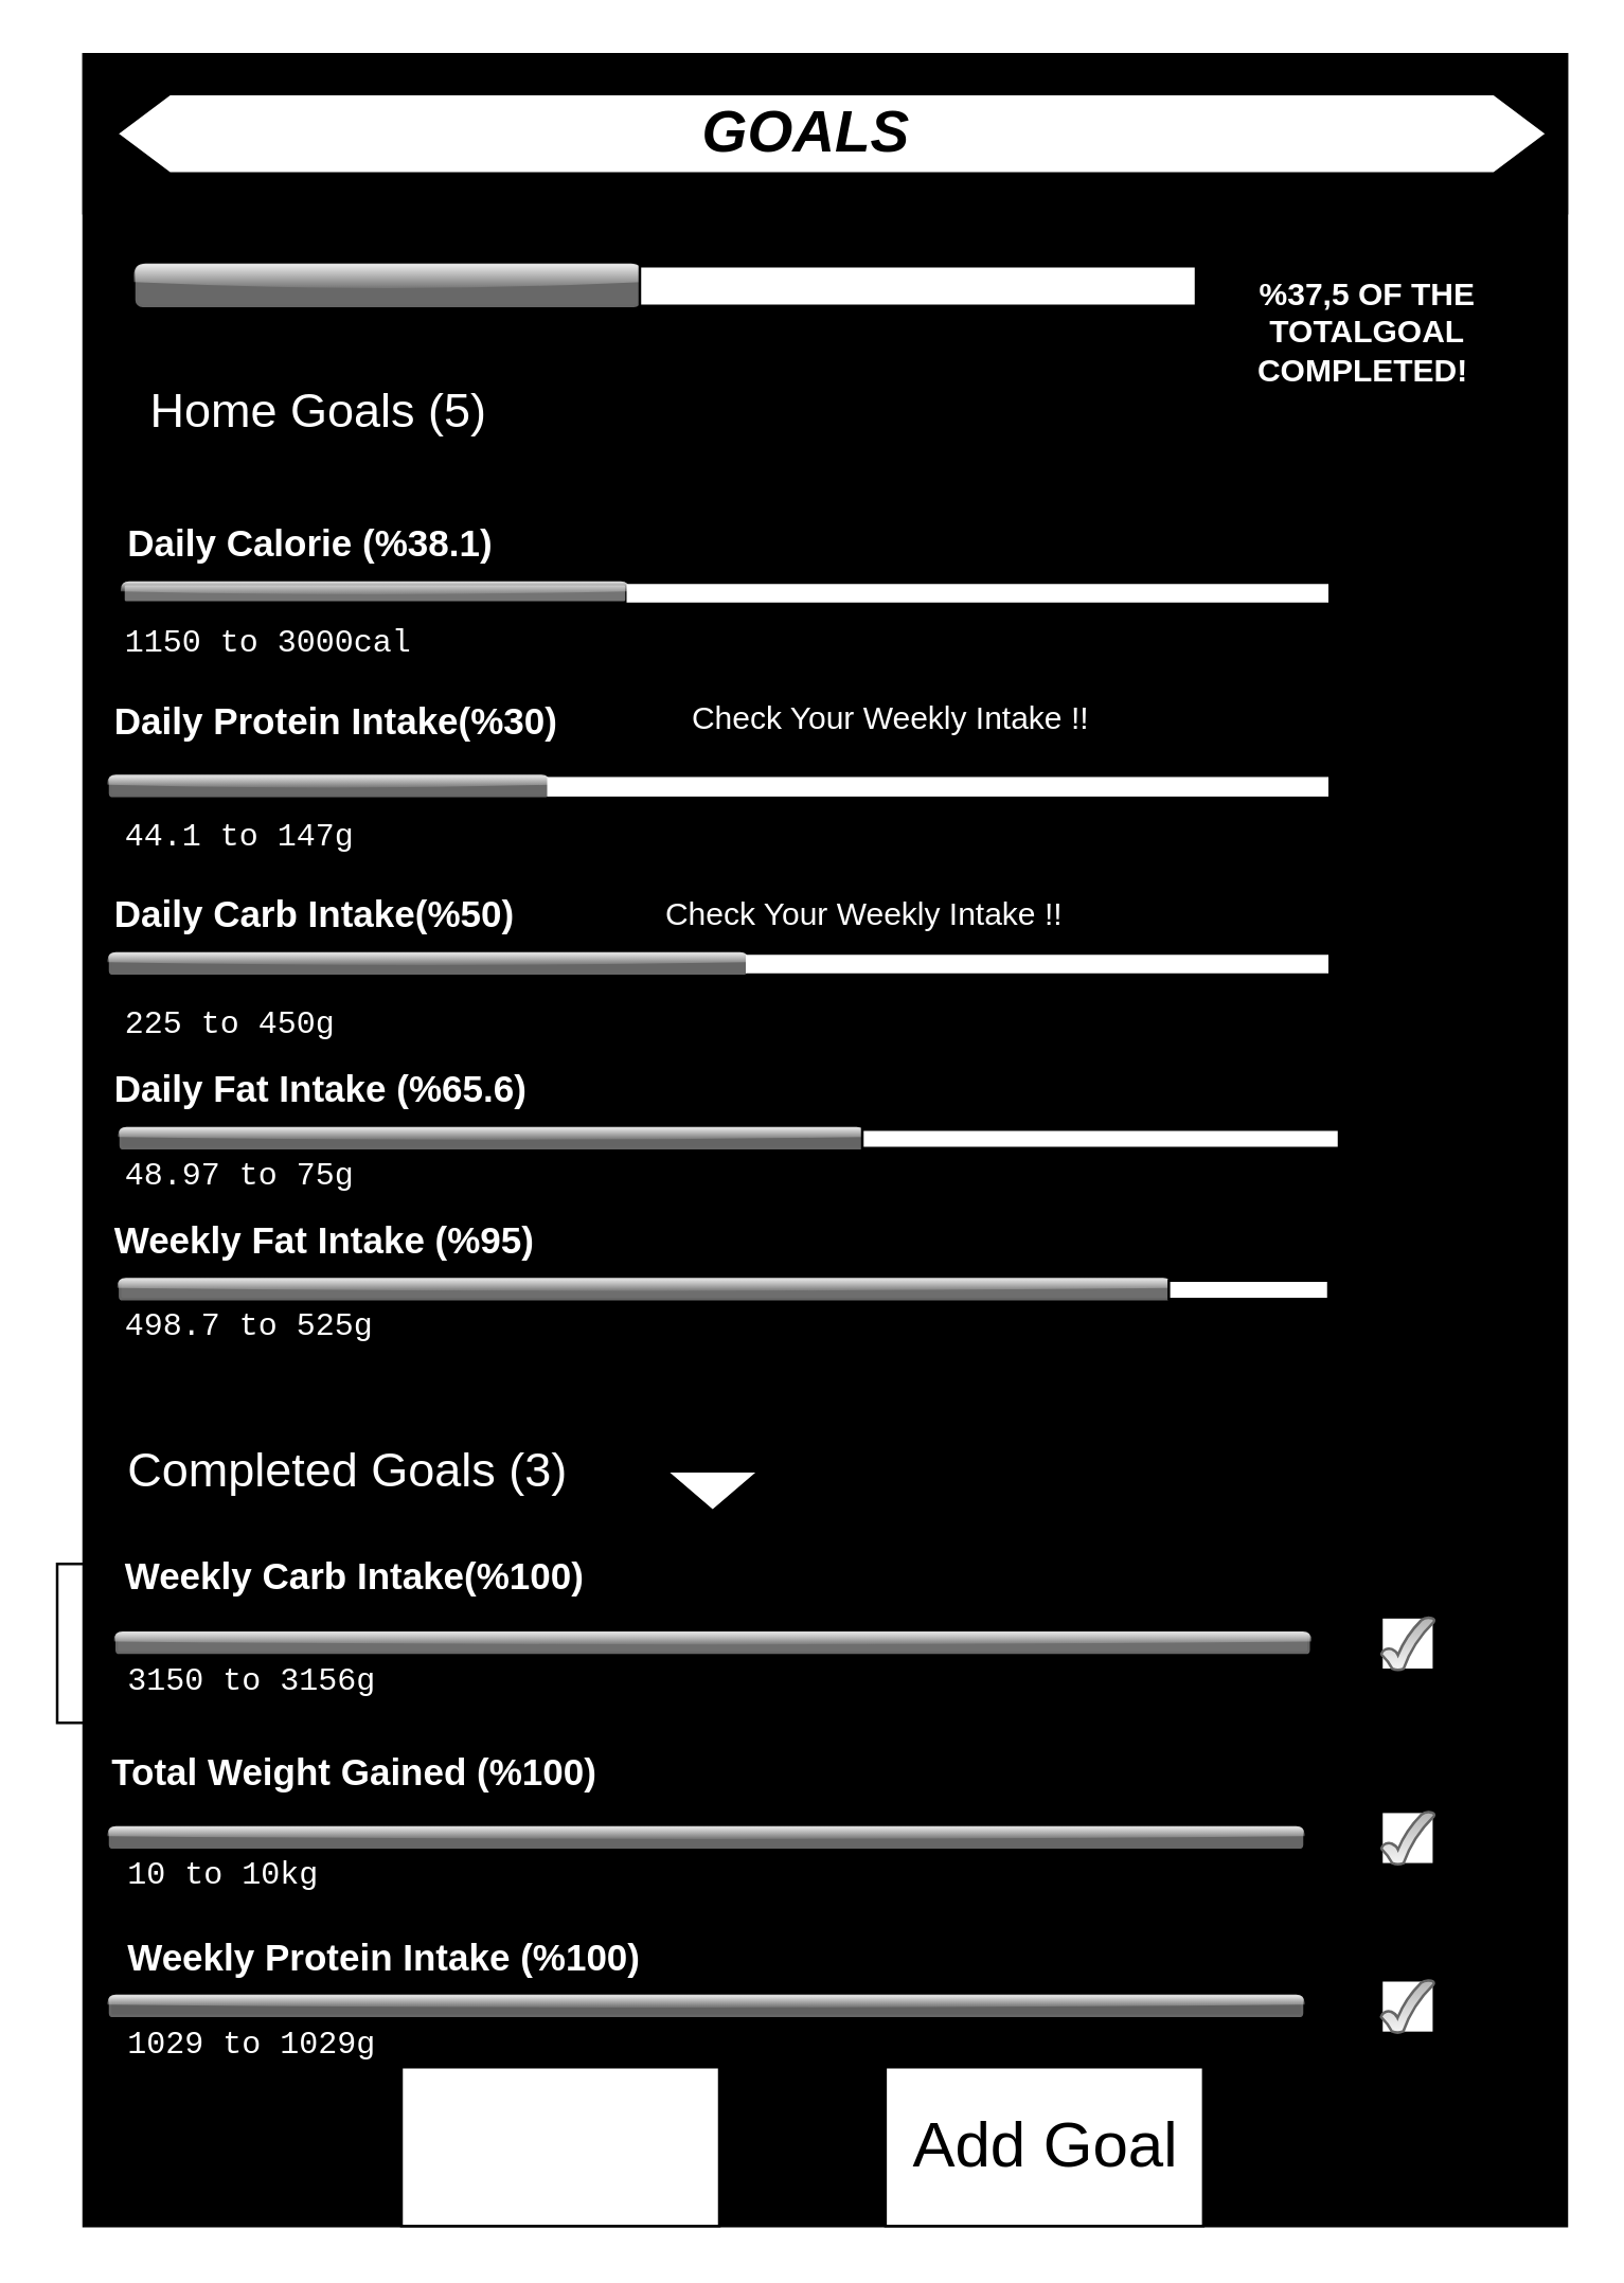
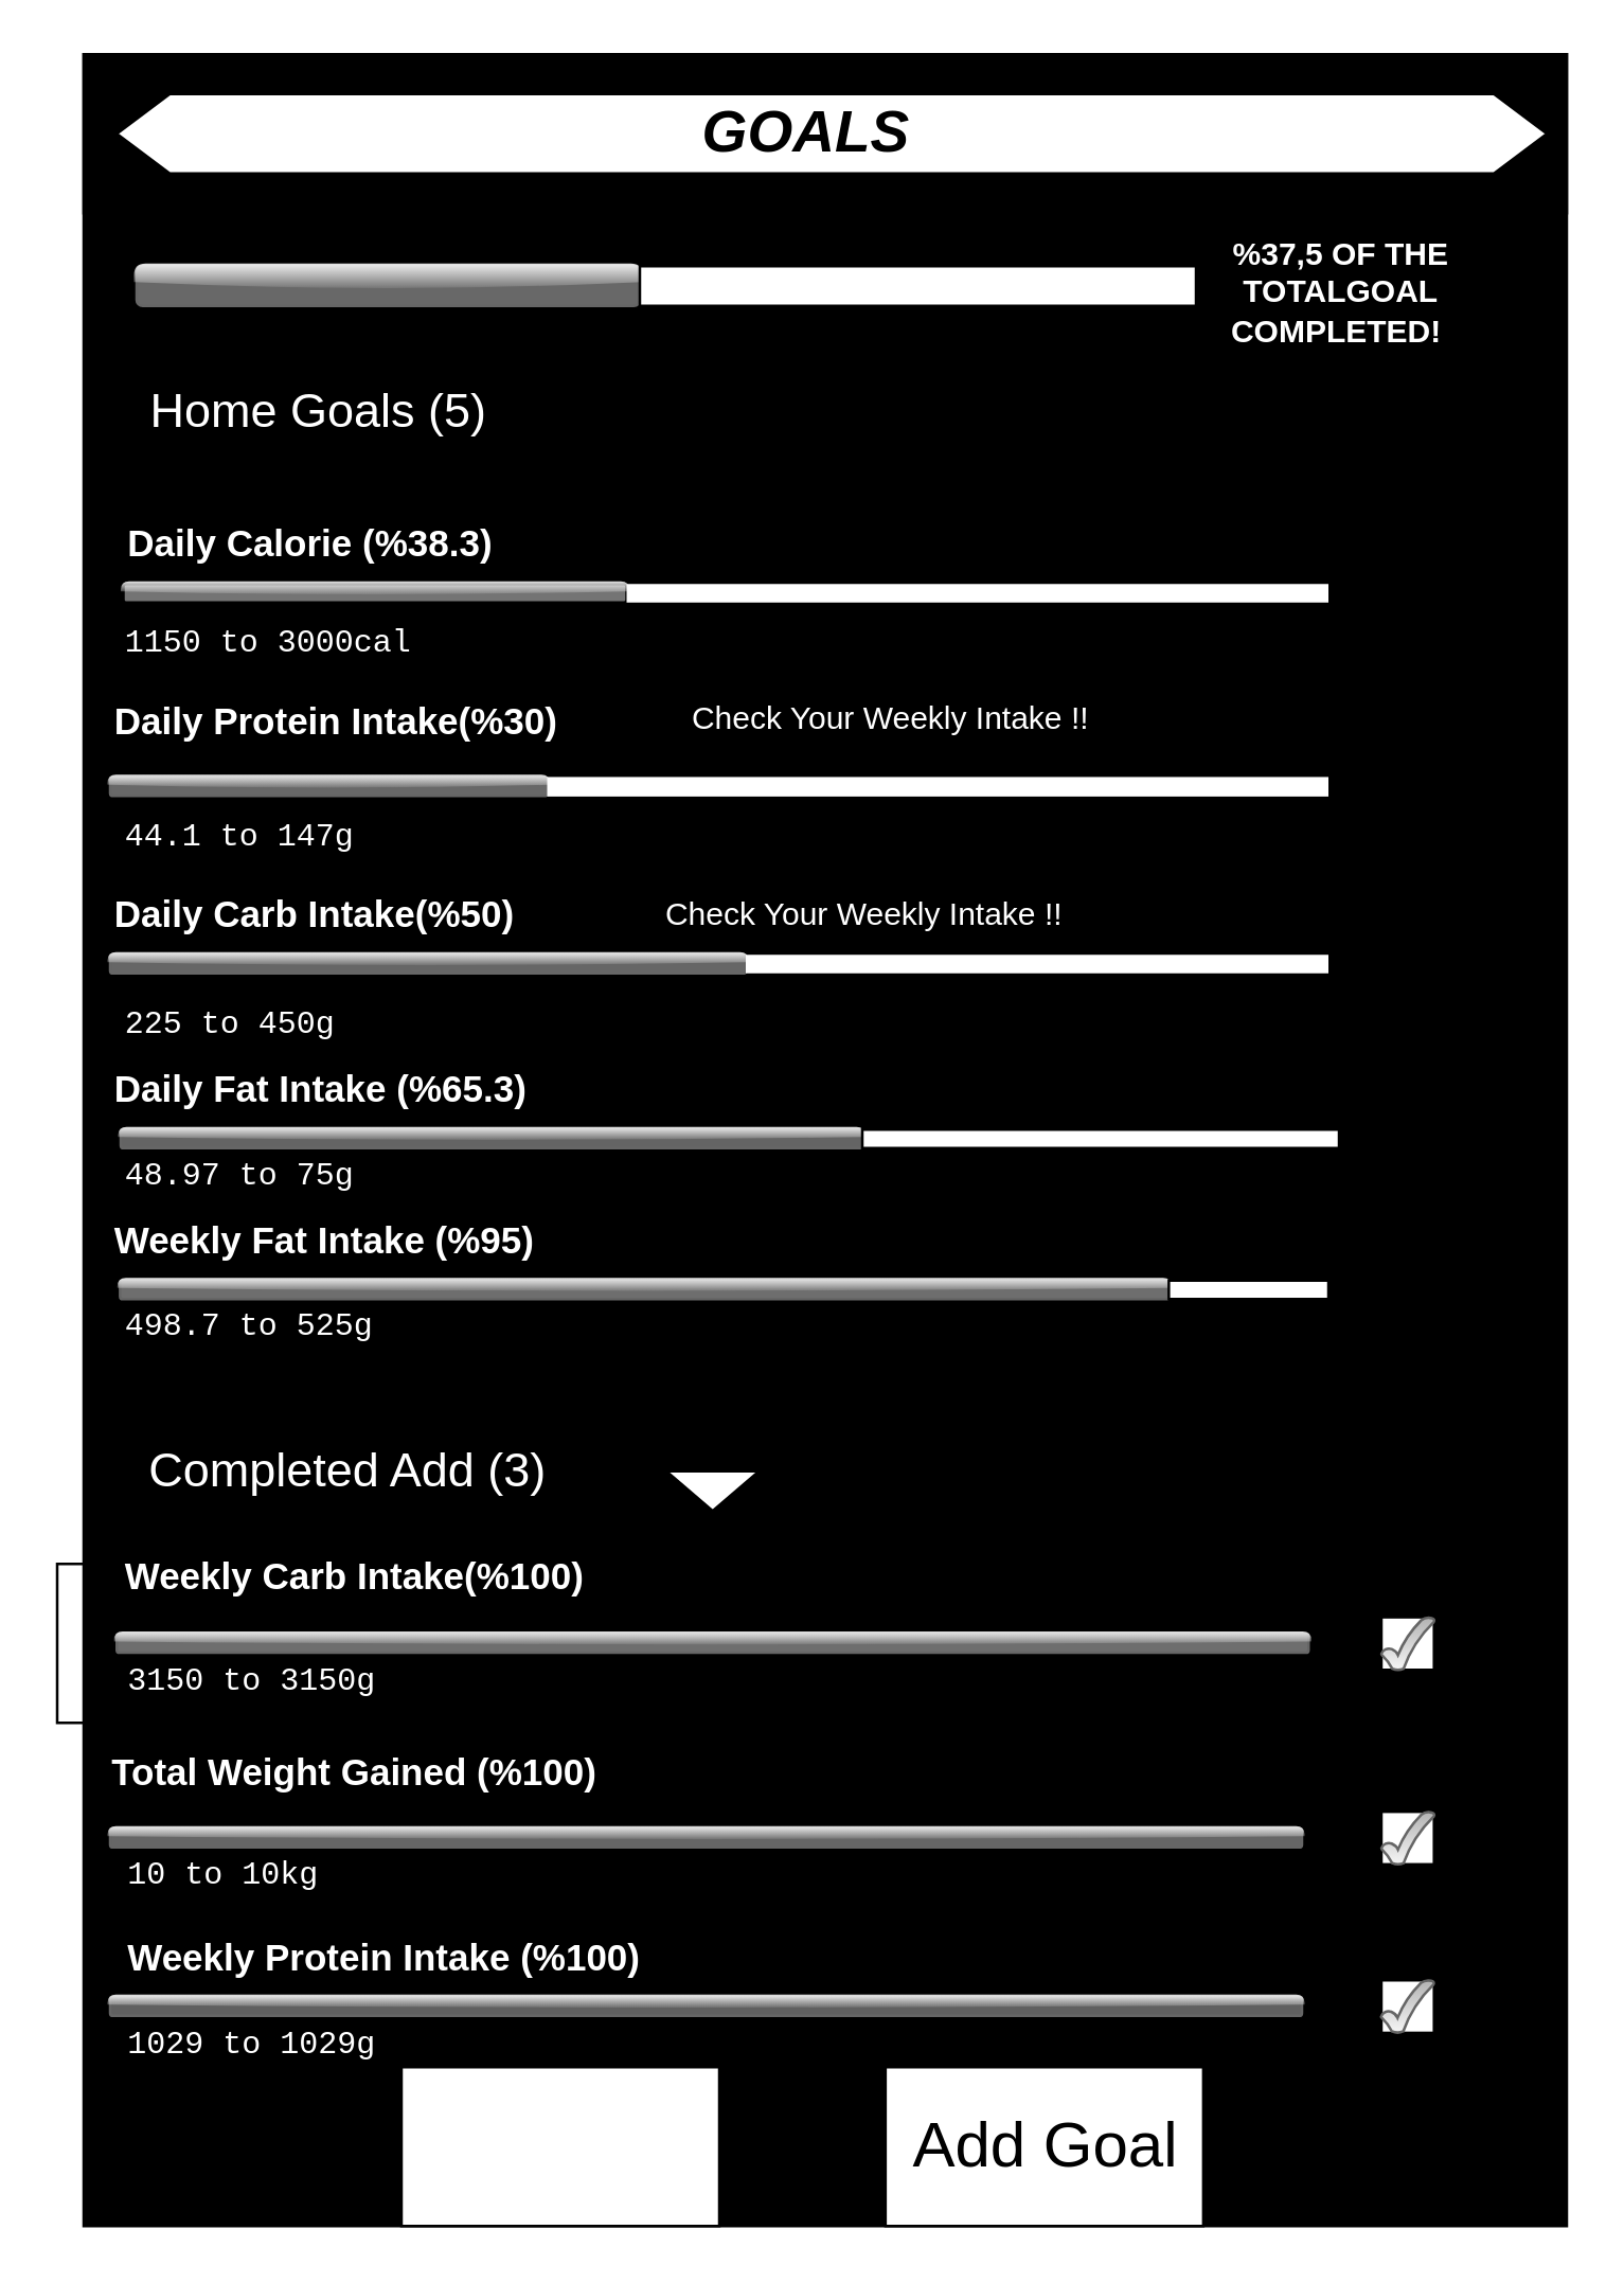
- <mxCell id="8" value="&lt;b&gt;&lt;font style=&quot;&quot;&gt;%37,5 OF THE TOTALGOAL COMPLETED!&amp;nbsp;&lt;/font&gt;&lt;/b&gt;" style="text;html=1;align=center;verticalAlign=middle;whiteSpace=wrap;rounded=0;fontColor=#FFFFFF;" vertex="1" parent="1"><mxGeometry x="461" y="105" width="110" height="40" as="geometry" /></mxCell>
+ <mxCell id="8" value="&lt;b&gt;&lt;font style=&quot;&quot;&gt;%37,5 OF THE TOTALGOAL COMPLETED!&amp;nbsp;&lt;/font&gt;&lt;/b&gt;" style="text;html=1;align=center;verticalAlign=middle;whiteSpace=wrap;rounded=0;fontColor=#FFFFFF;" vertex="1" parent="1"><mxGeometry x="451" y="90" width="110" height="40" as="geometry" /></mxCell>
- <mxCell id="16" value="&lt;b&gt;&lt;font style=&quot;font-size: 14px;&quot;&gt;Daily Calorie (%38.1)&lt;/font&gt;&lt;/b&gt;" style="text;html=1;align=left;verticalAlign=middle;whiteSpace=wrap;rounded=0;fontColor=#FFFFFF;" vertex="1" parent="1"><mxGeometry x="46" y="190" width="190" height="30" as="geometry" /></mxCell>
+ <mxCell id="16" value="&lt;b&gt;&lt;font style=&quot;font-size: 14px;&quot;&gt;Daily Calorie (%38.3)&lt;/font&gt;&lt;/b&gt;" style="text;html=1;align=left;verticalAlign=middle;whiteSpace=wrap;rounded=0;fontColor=#FFFFFF;" vertex="1" parent="1"><mxGeometry x="46" y="190" width="190" height="30" as="geometry" /></mxCell>
- <mxCell id="24" value="&lt;b&gt;&lt;font style=&quot;font-size: 14px;&quot;&gt;Daily Fat Intake (%65.6)&lt;/font&gt;&lt;/b&gt;" style="text;html=1;align=left;verticalAlign=middle;whiteSpace=wrap;rounded=0;fontColor=#FFFFFF;" vertex="1" parent="1"><mxGeometry x="41" y="396" width="190" height="30" as="geometry" /></mxCell>
+ <mxCell id="24" value="&lt;b&gt;&lt;font style=&quot;font-size: 14px;&quot;&gt;Daily Fat Intake (%65.3)&lt;/font&gt;&lt;/b&gt;" style="text;html=1;align=left;verticalAlign=middle;whiteSpace=wrap;rounded=0;fontColor=#FFFFFF;" vertex="1" parent="1"><mxGeometry x="41" y="396" width="190" height="30" as="geometry" /></mxCell>
- <mxCell id="27" value="&lt;span style=&quot;background-color: transparent; font-size: 18px;&quot;&gt;&lt;font style=&quot;color: light-dark(rgb(255, 255, 255), rgb(255, 255, 255));&quot;&gt;Completed Goals (3)&lt;/font&gt;&lt;/span&gt;" style="text;html=1;align=center;verticalAlign=middle;whiteSpace=wrap;rounded=0;" vertex="1" parent="1"><mxGeometry x="31" y="540" width="200" height="30" as="geometry" /></mxCell>
+ <mxCell id="27" value="&lt;span style=&quot;background-color: transparent; font-size: 18px;&quot;&gt;&lt;font style=&quot;color: light-dark(rgb(255, 255, 255), rgb(255, 255, 255));&quot;&gt;Completed Add (3)&lt;/font&gt;&lt;/span&gt;" style="text;html=1;align=center;verticalAlign=middle;whiteSpace=wrap;rounded=0;" vertex="1" parent="1"><mxGeometry x="31" y="540" width="200" height="30" as="geometry" /></mxCell>
- <mxCell id="35" value="&lt;font face=&quot;Courier New&quot;&gt;3150 to 3156g&lt;/font&gt;" style="text;html=1;align=left;verticalAlign=middle;whiteSpace=wrap;rounded=0;fontColor=#FFFFFF;" vertex="1" parent="1"><mxGeometry x="46" y="623.5" width="130" height="20" as="geometry" /></mxCell>
+ <mxCell id="35" value="&lt;font face=&quot;Courier New&quot;&gt;3150 to 3150g&lt;/font&gt;" style="text;html=1;align=left;verticalAlign=middle;whiteSpace=wrap;rounded=0;fontColor=#FFFFFF;" vertex="1" parent="1"><mxGeometry x="46" y="623.5" width="130" height="20" as="geometry" /></mxCell>
